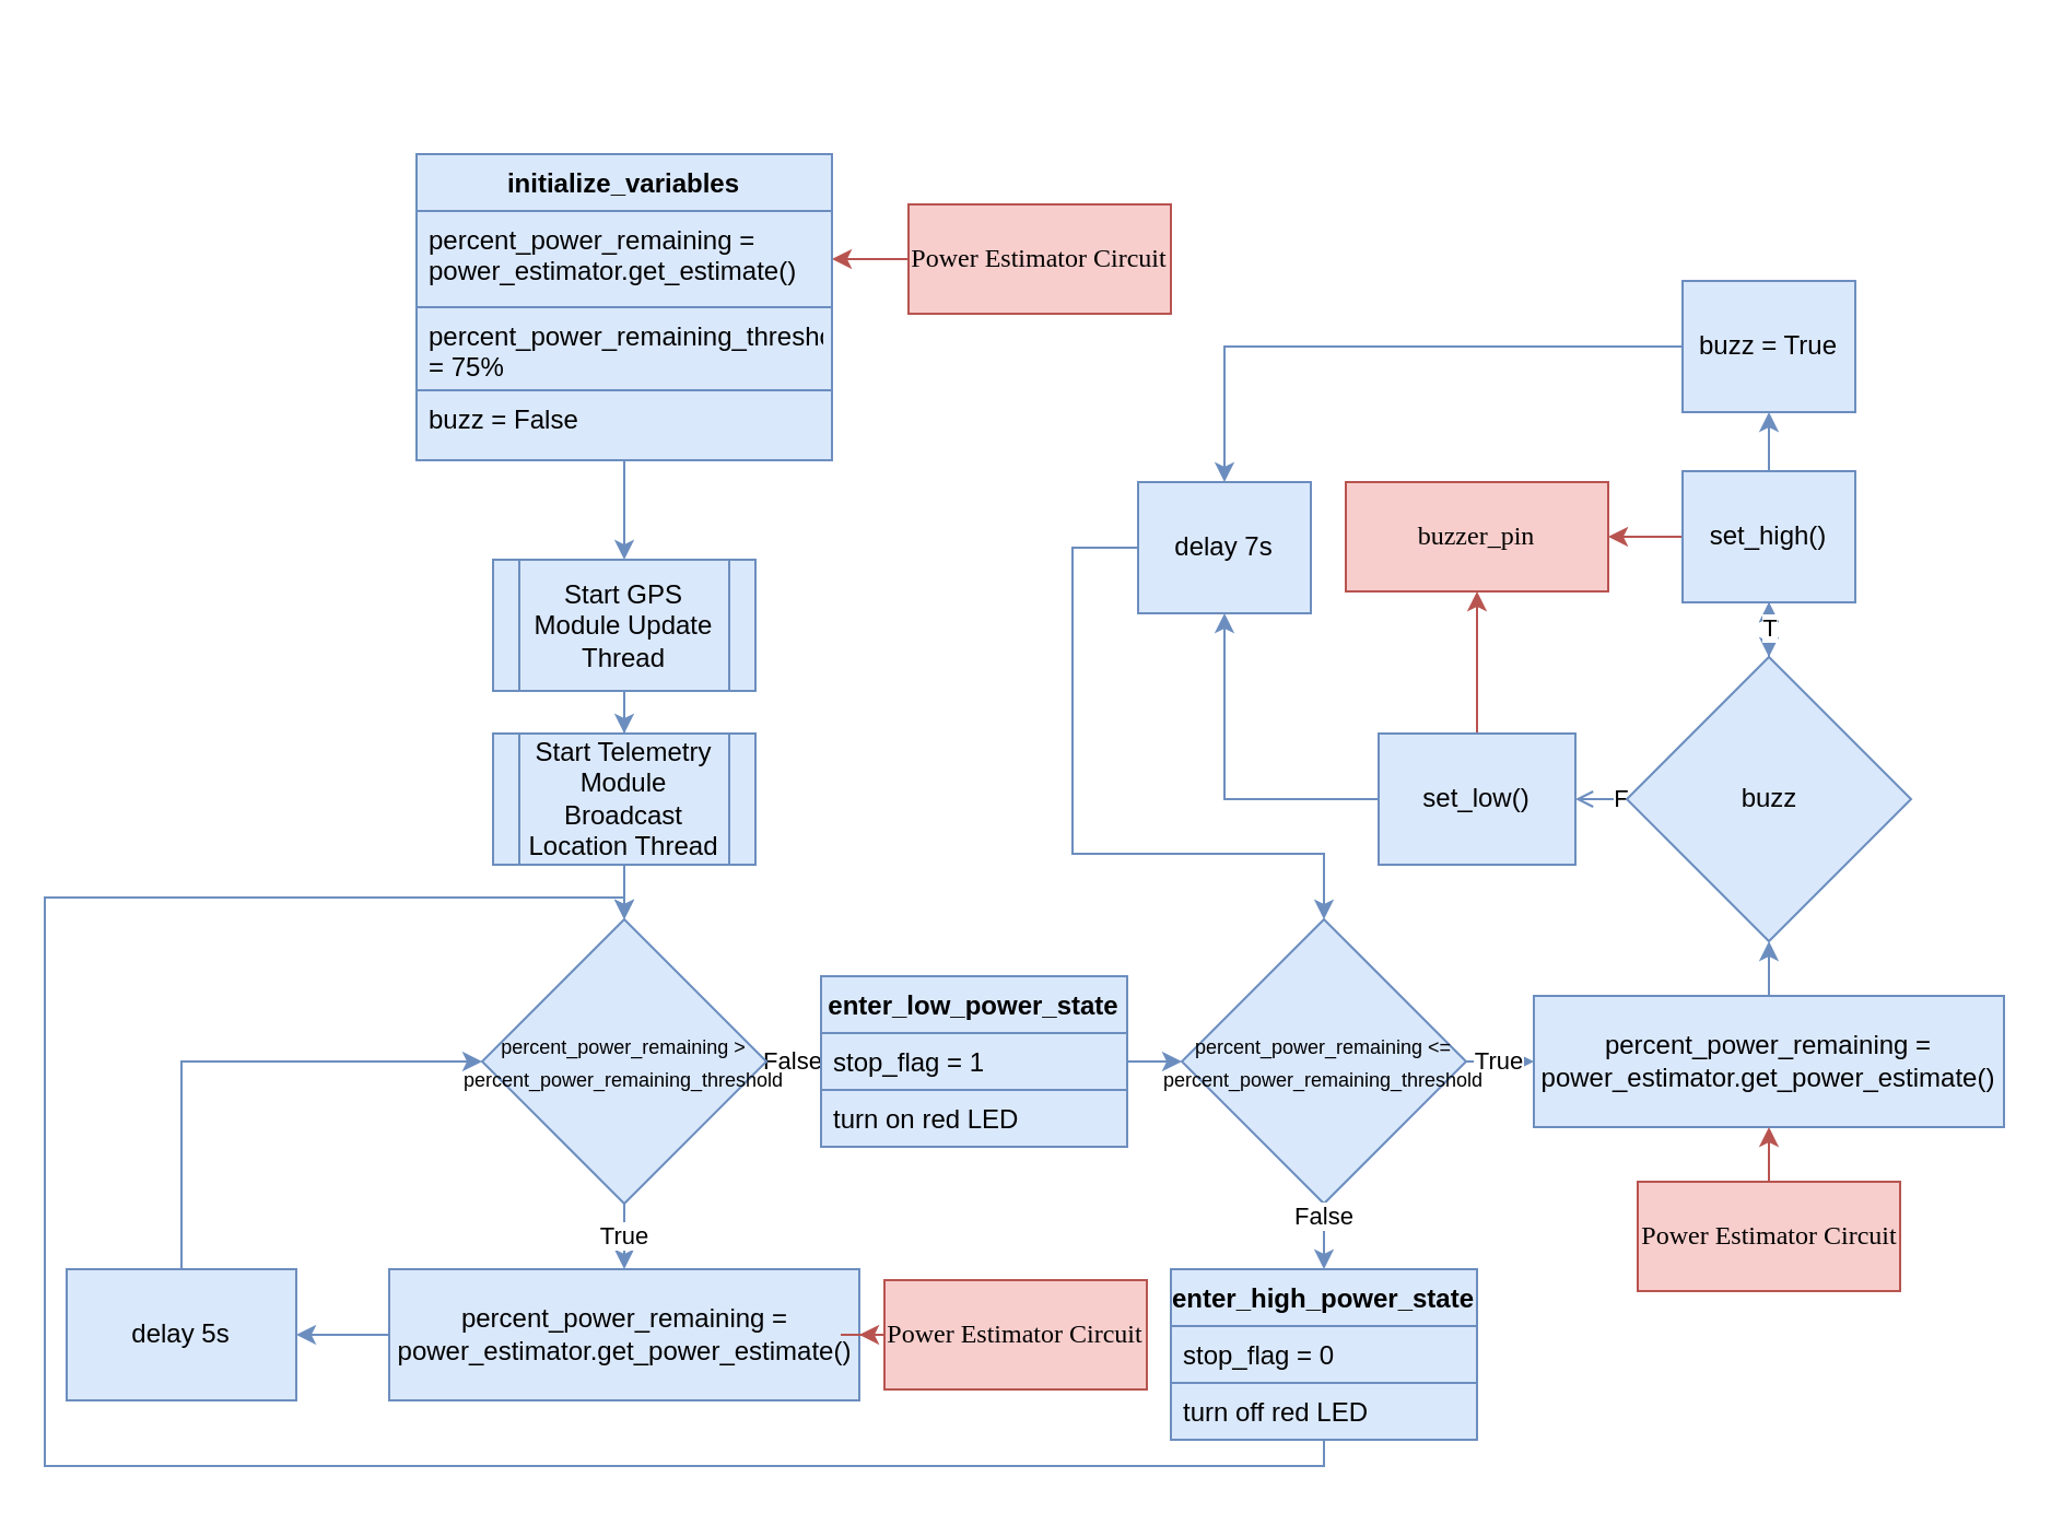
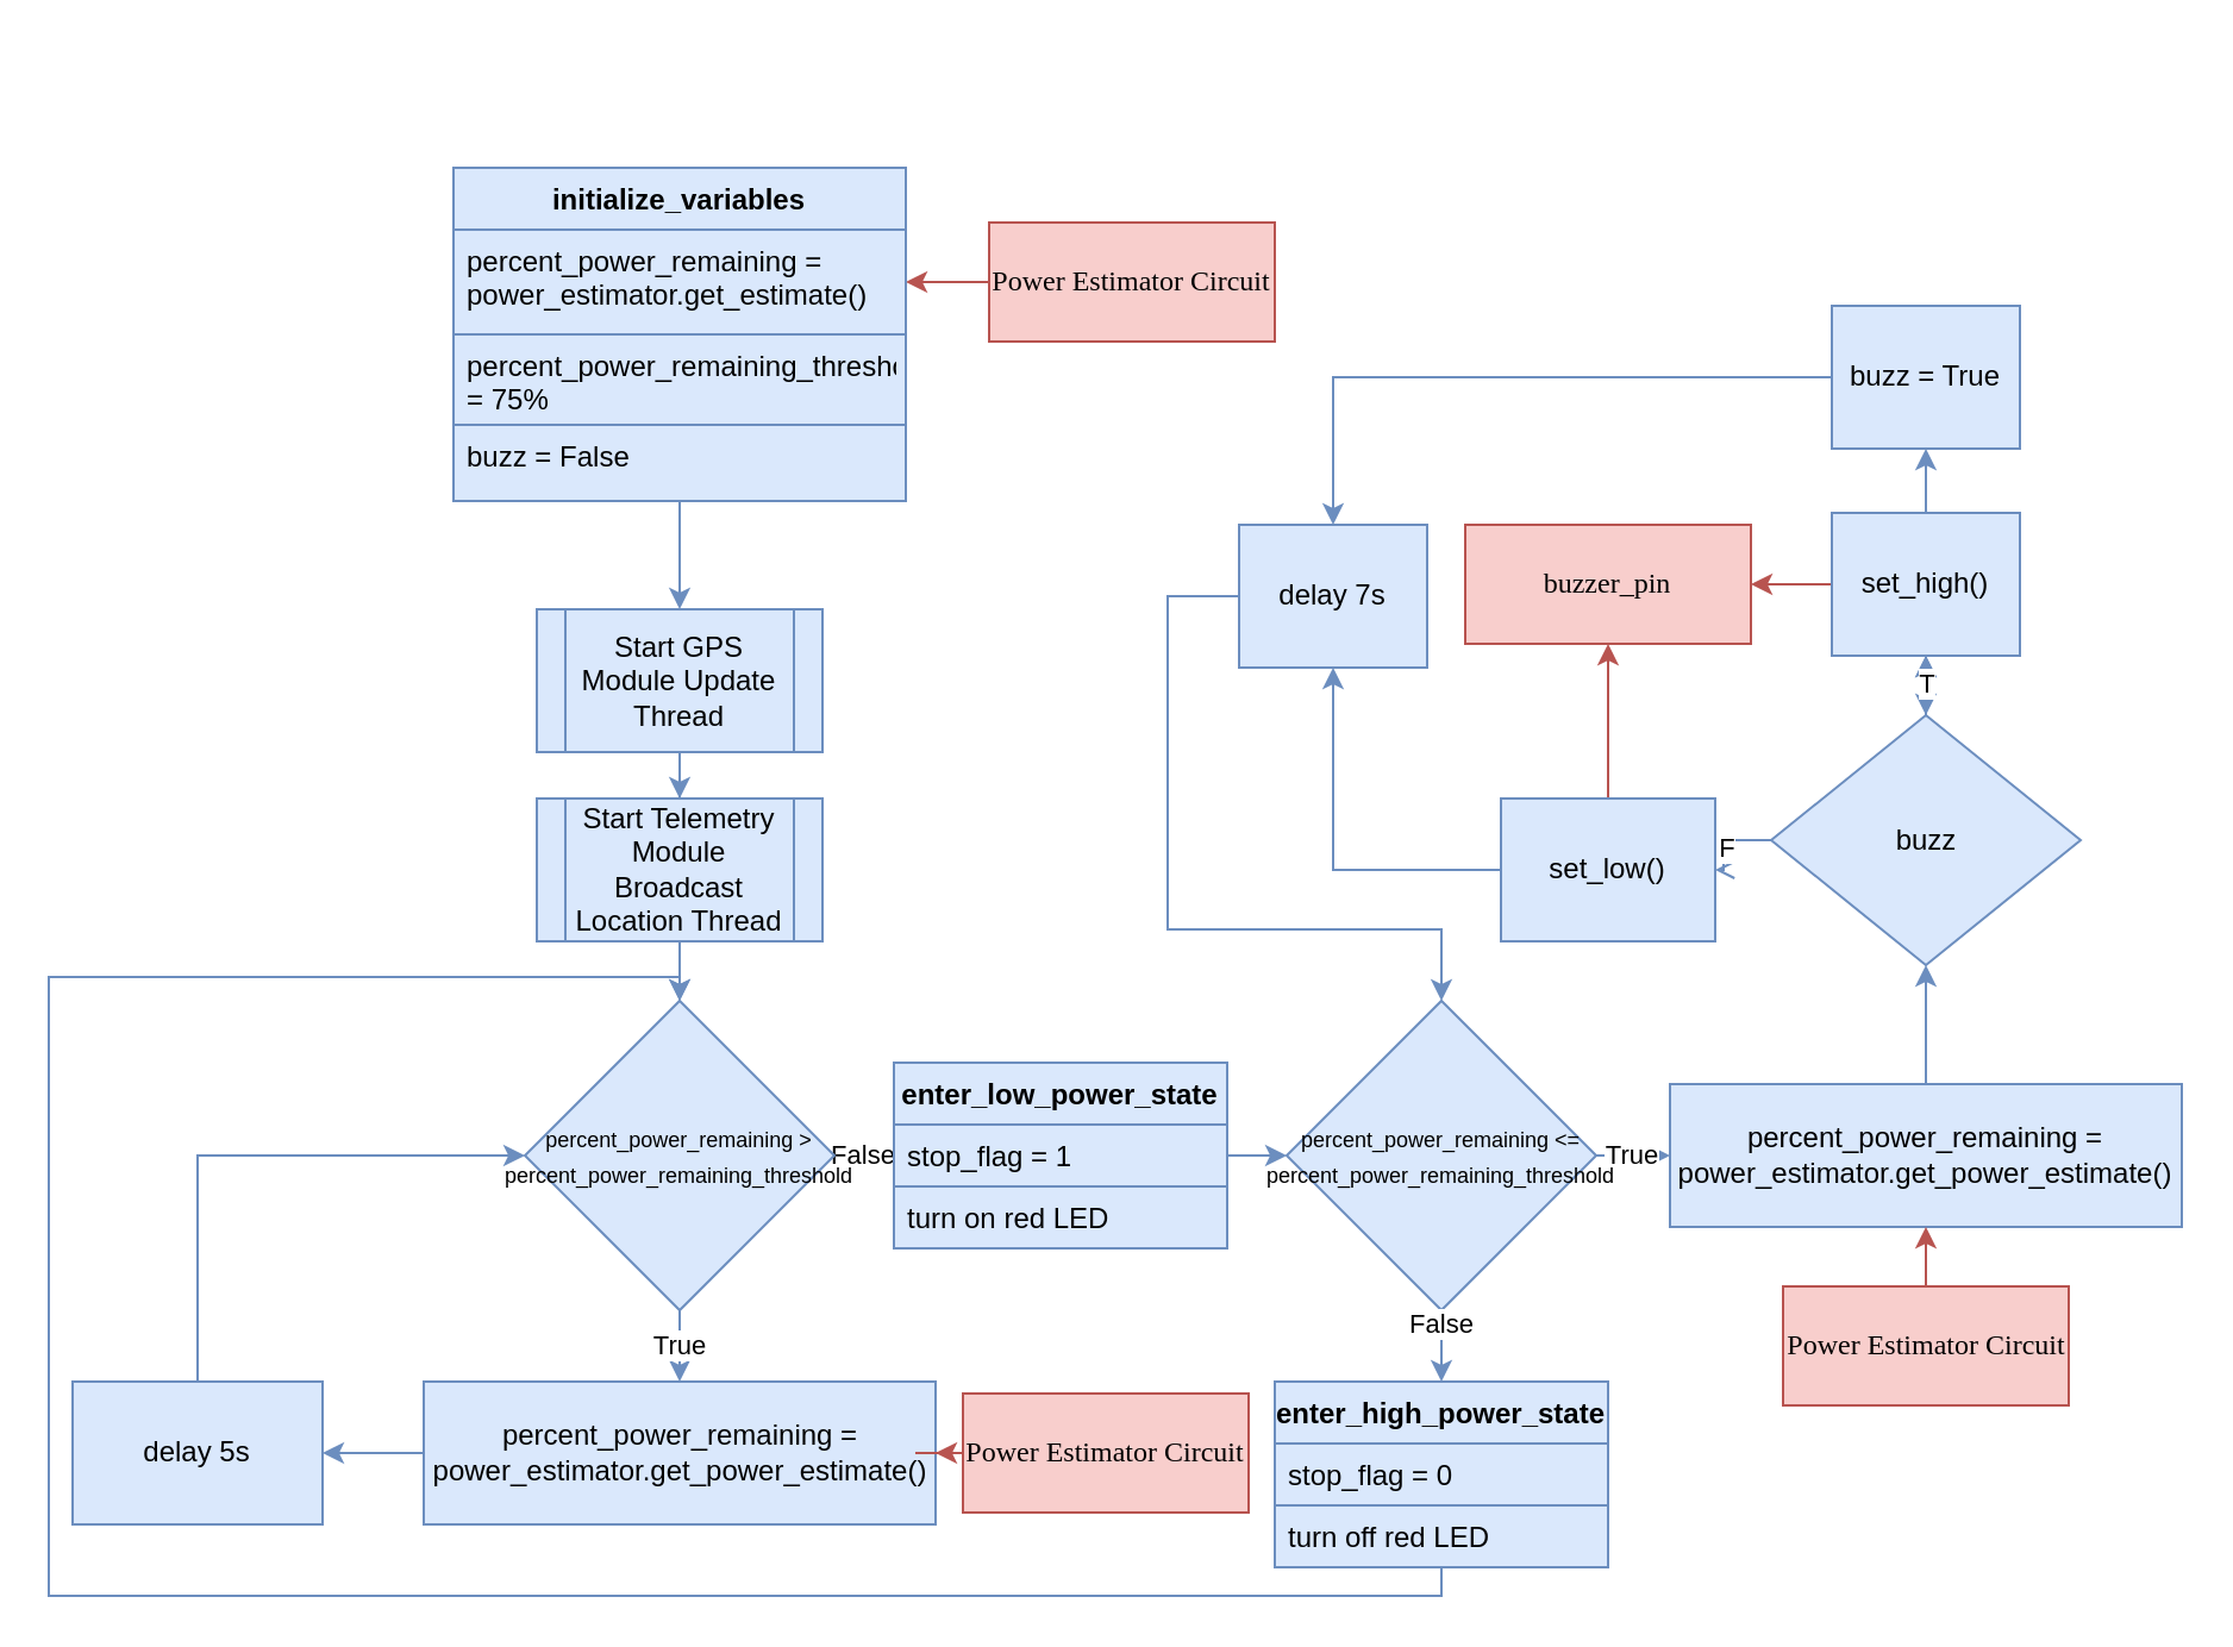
- <mxCell id="28" value="&lt;font style=&quot;font-size: 12px&quot;&gt;buzz&lt;/font&gt;" style="rhombus;whiteSpace=wrap;html=1;fillColor=#dae8fc;strokeColor=#6c8ebf;" vertex="1" parent="1"><mxGeometry x="743.5" y="300" width="130" height="130" as="geometry" /></mxCell>
+ <mxCell id="28" value="&lt;font style=&quot;font-size: 12px&quot;&gt;buzz&lt;/font&gt;" style="rhombus;whiteSpace=wrap;html=1;fillColor=#dae8fc;strokeColor=#6c8ebf;" vertex="1" parent="1"><mxGeometry x="743.5" y="300" width="130" height="105" as="geometry" /></mxCell>
